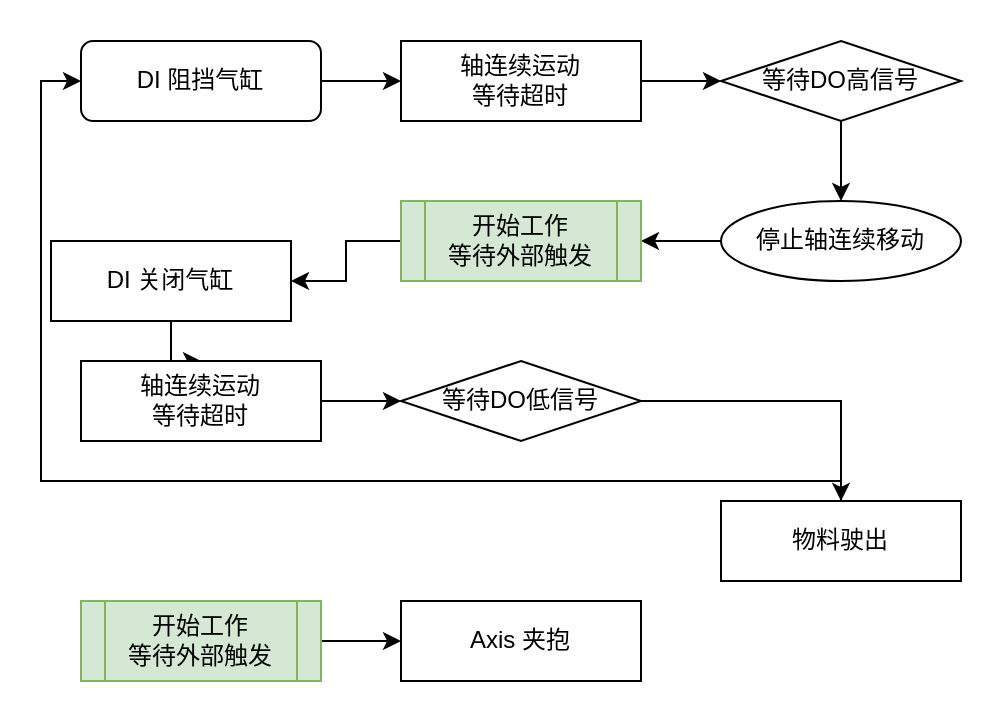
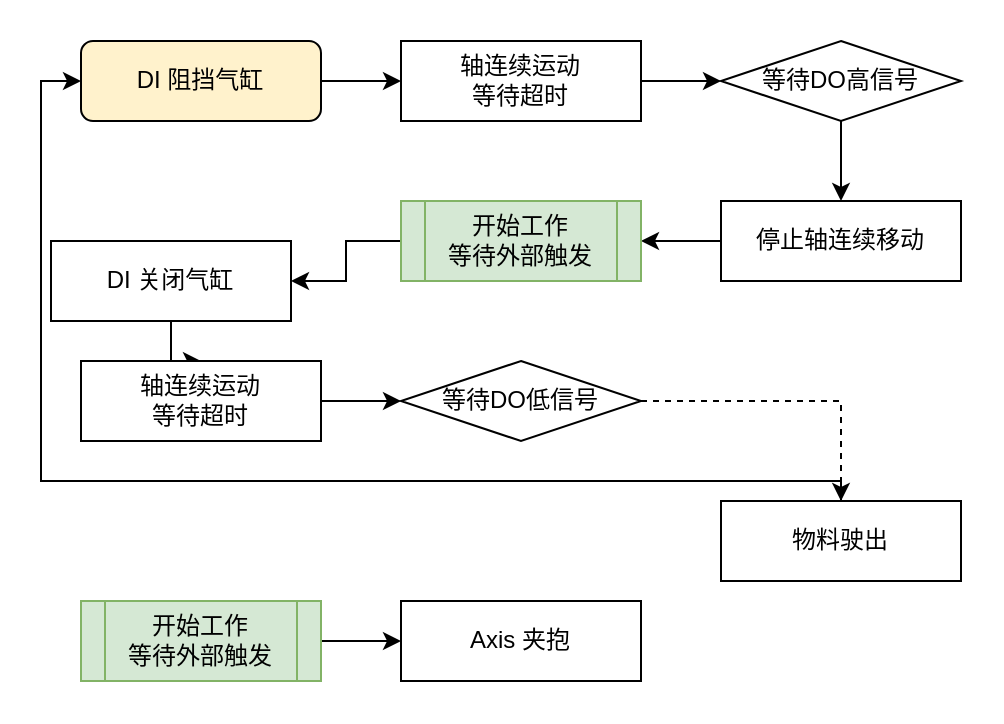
- <mxCell id="3" value="DI 阻挡气缸" style="rounded=1;whiteSpace=wrap;html=1;fontSize=12;glass=0;strokeWidth=1;shadow=0;" parent="1" vertex="1"><mxGeometry x="40" y="20" width="120" height="40" as="geometry" /></mxCell>
+ <mxCell id="3" value="DI 阻挡气缸" style="rounded=1;whiteSpace=wrap;html=1;fontSize=12;glass=0;strokeWidth=1;shadow=0;fillColor=#fff2cc;" parent="1" vertex="1"><mxGeometry x="40" y="20" width="120" height="40" as="geometry" /></mxCell>
- <mxCell id="9" value="停止轴连续移动" style="ellipse;whiteSpace=wrap;html=1;glass=0;strokeWidth=1;shadow=0;" vertex="1" parent="1"><mxGeometry x="360" y="100" width="120" height="40" as="geometry" /></mxCell>
+ <mxCell id="9" value="停止轴连续移动" style="whiteSpace=wrap;html=1;rounded=0;glass=0;strokeWidth=1;shadow=0;" vertex="1" parent="1"><mxGeometry x="360" y="100" width="120" height="40" as="geometry" /></mxCell>
- <mxCell id="16" value="" style="edgeStyle=orthogonalEdgeStyle;rounded=0;orthogonalLoop=1;jettySize=auto;html=1;" edge="1" parent="1" source="17" target="19"><mxGeometry relative="1" as="geometry" /></mxCell>
+ <mxCell id="16" value="" style="edgeStyle=orthogonalEdgeStyle;rounded=0;orthogonalLoop=1;jettySize=auto;html=1;dashed=1;" edge="1" parent="1" source="17" target="19"><mxGeometry relative="1" as="geometry" /></mxCell>
